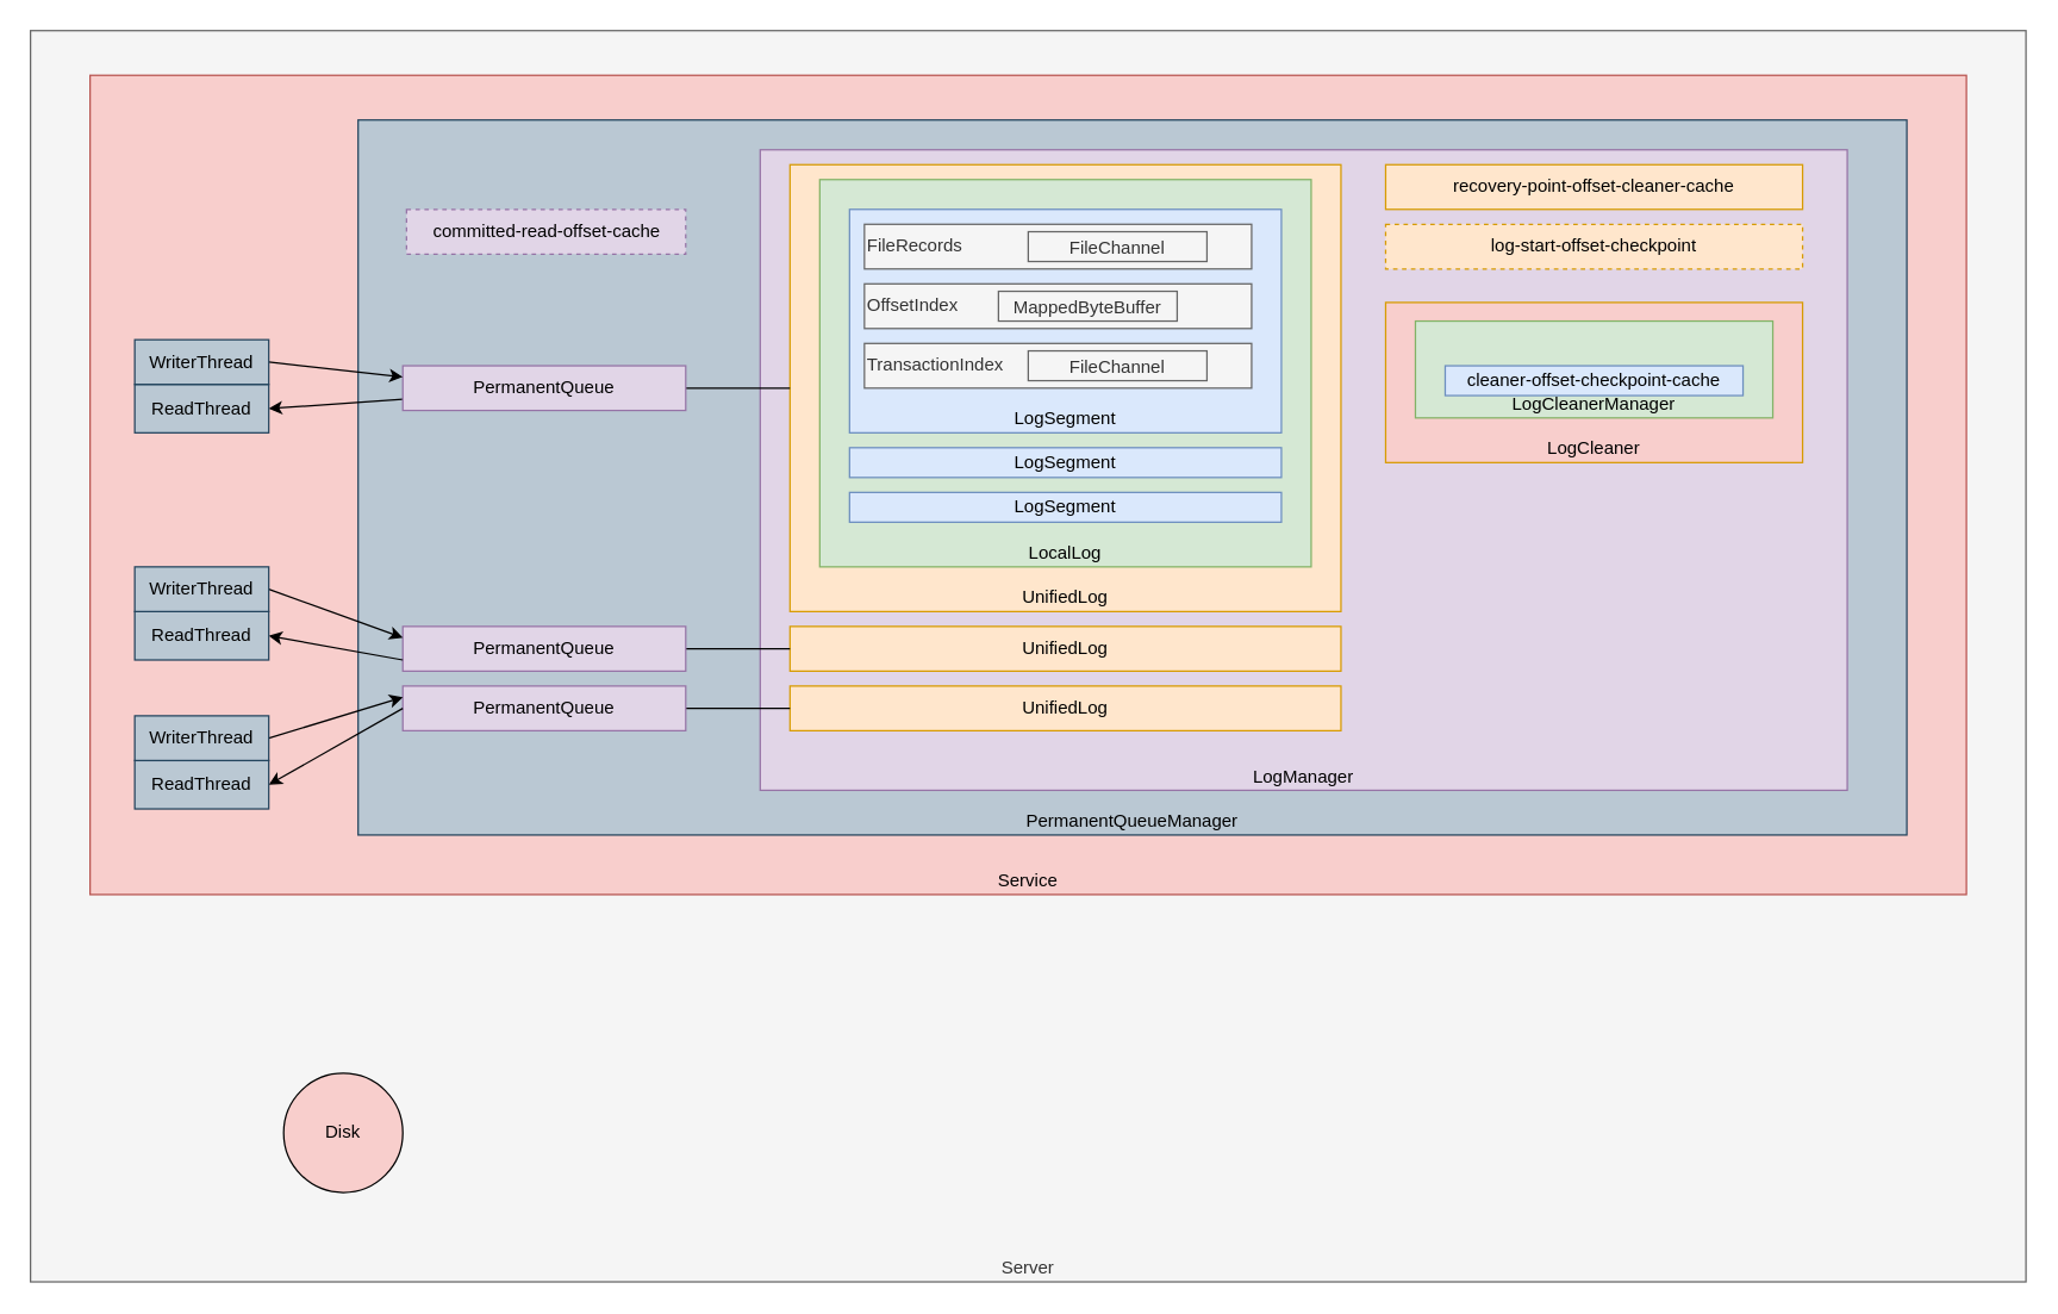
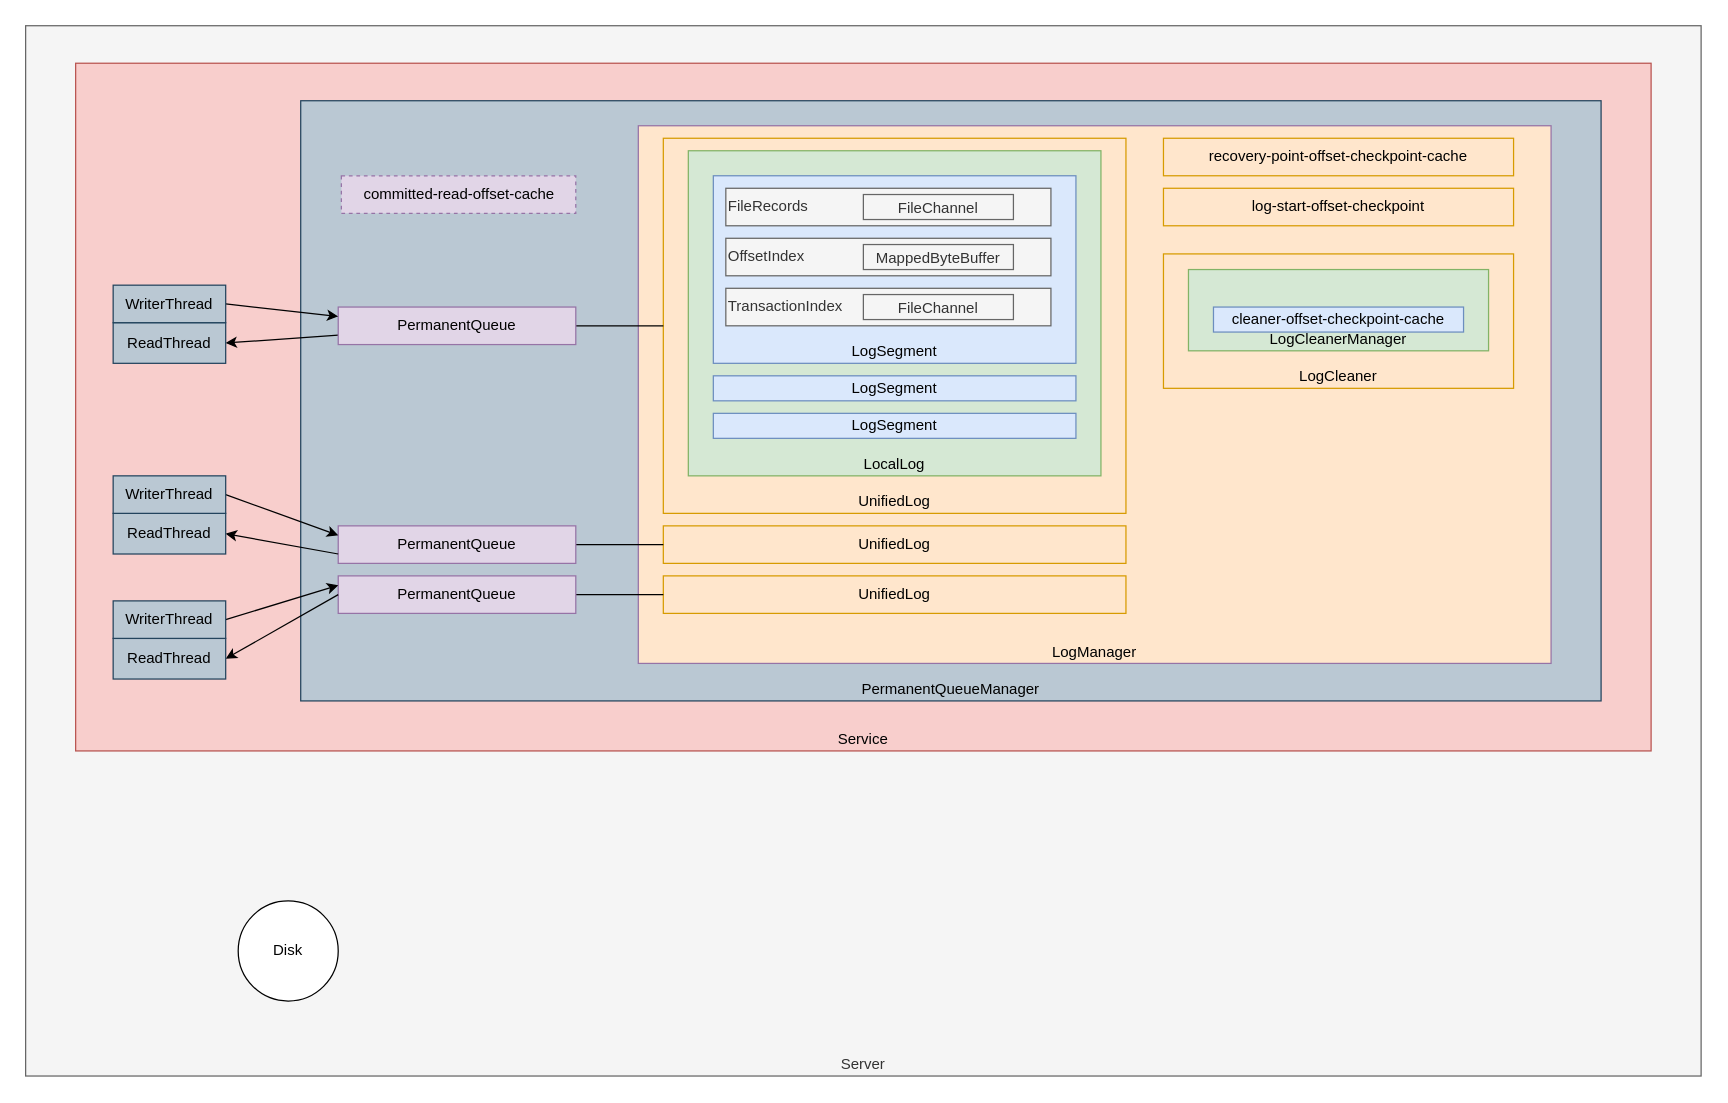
- <mxCell id="20" value="recovery-point-offset-cleaner-cache" style="rounded=0;whiteSpace=wrap;html=1;verticalAlign=middle;fillColor=#ffe6cc;strokeColor=#d79b00;" vertex="1" parent="1"><mxGeometry x="930" y="110" width="280" height="30" as="geometry" /></mxCell>
+ <mxCell id="20" value="recovery-point-offset-checkpoint-cache" style="rounded=0;whiteSpace=wrap;html=1;verticalAlign=middle;fillColor=#ffe6cc;strokeColor=#d79b00;" vertex="1" parent="1"><mxGeometry x="930" y="110" width="280" height="30" as="geometry" /></mxCell>
- <mxCell id="21" value="log-start-offset-checkpoint" style="rounded=0;whiteSpace=wrap;html=1;verticalAlign=middle;fillColor=#ffe6cc;strokeColor=#d79b00;dashed=1;" vertex="1" parent="1"><mxGeometry x="930" y="150" width="280" height="30" as="geometry" /></mxCell>
+ <mxCell id="21" value="log-start-offset-checkpoint" style="rounded=0;whiteSpace=wrap;html=1;verticalAlign=middle;fillColor=#ffe6cc;strokeColor=#d79b00;" vertex="1" parent="1"><mxGeometry x="930" y="150" width="280" height="30" as="geometry" /></mxCell>
- <mxCell id="16" value="MappedByteBuffer" style="rounded=0;whiteSpace=wrap;html=1;verticalAlign=bottom;fillColor=#f5f5f5;fontColor=#333333;strokeColor=#666666;" vertex="1" parent="1"><mxGeometry x="670" y="195" width="120" height="20" as="geometry" /></mxCell>
+ <mxCell id="16" value="MappedByteBuffer" style="rounded=0;whiteSpace=wrap;html=1;verticalAlign=bottom;fillColor=#f5f5f5;fontColor=#333333;strokeColor=#666666;" vertex="1" parent="1"><mxGeometry x="690" y="195" width="120" height="20" as="geometry" /></mxCell>
- <mxCell id="22" value="LogCleaner" style="rounded=0;whiteSpace=wrap;html=1;verticalAlign=bottom;fillColor=#f8cecc;strokeColor=#d79b00;" vertex="1" parent="1"><mxGeometry x="930" y="202.5" width="280" height="107.5" as="geometry" /></mxCell>
+ <mxCell id="22" value="LogCleaner" style="rounded=0;whiteSpace=wrap;html=1;verticalAlign=bottom;fillColor=#ffe6cc;strokeColor=#d79b00;" vertex="1" parent="1"><mxGeometry x="930" y="202.5" width="280" height="107.5" as="geometry" /></mxCell>
- <mxCell id="5" value="LogManager" style="rounded=0;whiteSpace=wrap;html=1;verticalAlign=bottom;fillColor=#e1d5e7;strokeColor=#9673a6;" vertex="1" parent="1"><mxGeometry x="510" y="100" width="730" height="430" as="geometry" /></mxCell>
+ <mxCell id="5" value="LogManager" style="rounded=0;whiteSpace=wrap;html=1;verticalAlign=bottom;fillColor=#ffe6cc;strokeColor=#9673a6;" vertex="1" parent="1"><mxGeometry x="510" y="100" width="730" height="430" as="geometry" /></mxCell>
- <mxCell id="6" value="Disk" style="ellipse;whiteSpace=wrap;html=1;aspect=fixed;fillColor=#f8cecc;" vertex="1" parent="1"><mxGeometry x="190" y="720" width="80" height="80" as="geometry" /></mxCell>
+ <mxCell id="6" value="Disk" style="ellipse;whiteSpace=wrap;html=1;aspect=fixed;" vertex="1" parent="1"><mxGeometry x="190" y="720" width="80" height="80" as="geometry" /></mxCell>
